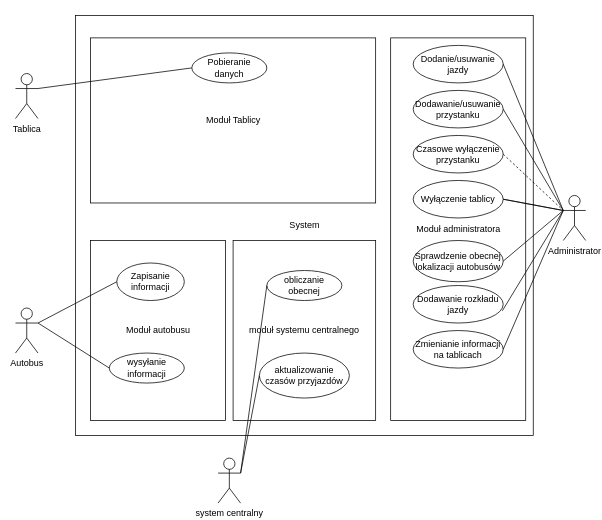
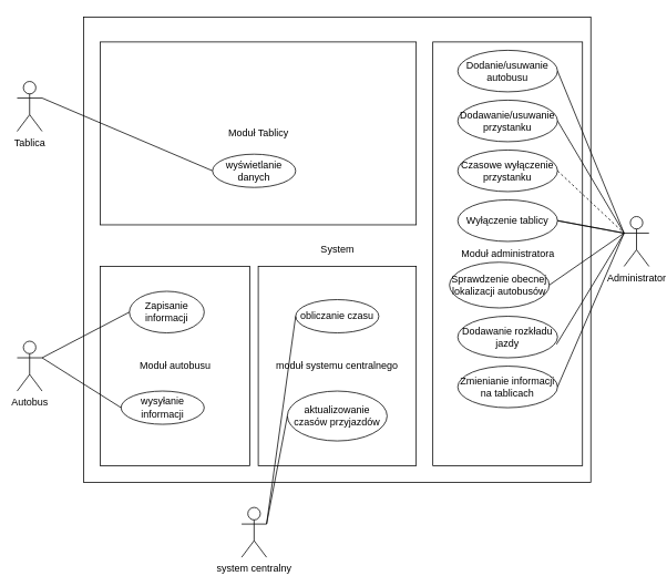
- <mxCell id="12" value="Dodanie/usuwanie jazdy" style="ellipse;whiteSpace=wrap;html=1;" parent="1" vertex="1"><mxGeometry x="550" y="60" width="120" height="50" as="geometry" /></mxCell>
+ <mxCell id="12" value="Dodanie/usuwanie autobusu" style="ellipse;whiteSpace=wrap;html=1;" parent="1" vertex="1"><mxGeometry x="550" y="60" width="120" height="50" as="geometry" /></mxCell>
- <mxCell id="28" value="Pobieranie danych" style="ellipse;whiteSpace=wrap;html=1;align=center;" parent="1" vertex="1"><mxGeometry x="255" y="70" width="100" height="40" as="geometry" /></mxCell>
- <mxCell id="25" value="" style="endArrow=none;html=1;rounded=0;exitX=1;exitY=0.333;exitDx=0;exitDy=0;exitPerimeter=0;entryX=0;entryY=0.5;entryDx=0;entryDy=0;" parent="1" source="2" target="28" edge="1"><mxGeometry width="50" height="50" relative="1" as="geometry"><mxPoint x="60" y="120" as="sourcePoint" /><mxPoint x="250" y="120" as="targetPoint" /></mxGeometry></mxCell>
+ <mxCell id="24" value="" style="endArrow=none;html=1;rounded=0;exitX=1;exitY=0.333;exitDx=0;exitDy=0;exitPerimeter=0;entryX=0;entryY=0.5;entryDx=0;entryDy=0;" parent="1" source="2" target="29" edge="1"><mxGeometry width="50" height="50" relative="1" as="geometry"><mxPoint x="380" y="410" as="sourcePoint" /><mxPoint x="170" y="210" as="targetPoint" /></mxGeometry></mxCell>
+ <mxCell id="29" value="wyświetlanie danych" style="ellipse;whiteSpace=wrap;html=1;align=center;" parent="1" vertex="1"><mxGeometry x="255" y="185" width="100" height="40" as="geometry" /></mxCell>
- <mxCell id="17" value="&lt;div&gt;Sprawdzenie obecnej lokalizacji autobusów&lt;/div&gt;" style="ellipse;whiteSpace=wrap;html=1;" parent="1" vertex="1"><mxGeometry x="550" y="320" width="120" height="55" as="geometry" /></mxCell>
+ <mxCell id="17" value="&lt;div&gt;Sprawdzenie obecnej lokalizacji autobusów&lt;/div&gt;" style="ellipse;whiteSpace=wrap;html=1;" parent="1" vertex="1"><mxGeometry x="540" y="315" width="120" height="55" as="geometry" /></mxCell>
- <mxCell id="35" value="obliczanie obecnej" style="ellipse;whiteSpace=wrap;html=1;align=center;" parent="1" vertex="1"><mxGeometry x="355" y="360" width="100" height="40" as="geometry" /></mxCell>
+ <mxCell id="35" value="obliczanie czasu" style="ellipse;whiteSpace=wrap;html=1;align=center;" parent="1" vertex="1"><mxGeometry x="355" y="360" width="100" height="40" as="geometry" /></mxCell>
